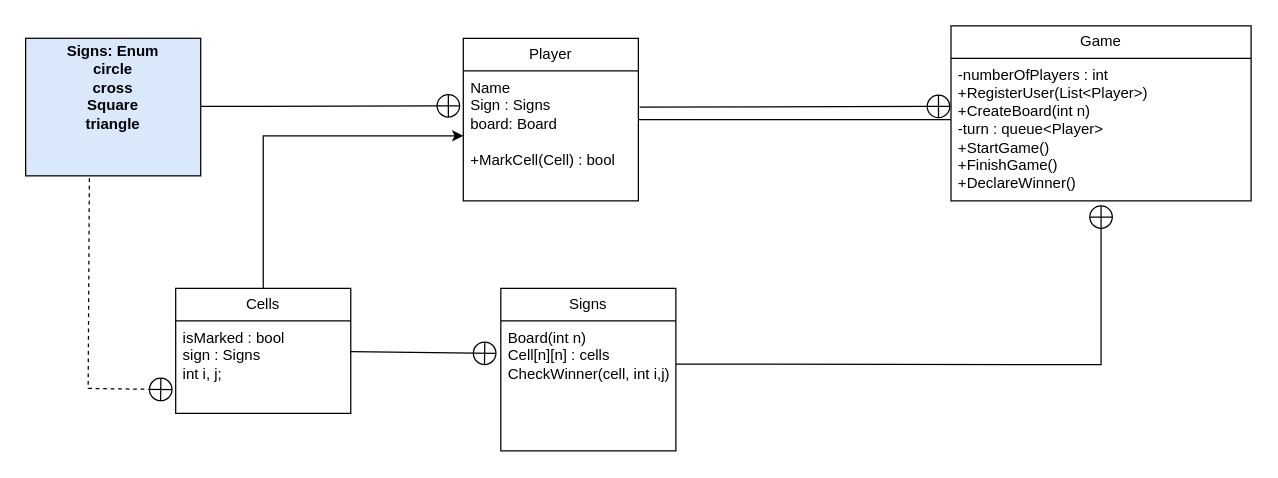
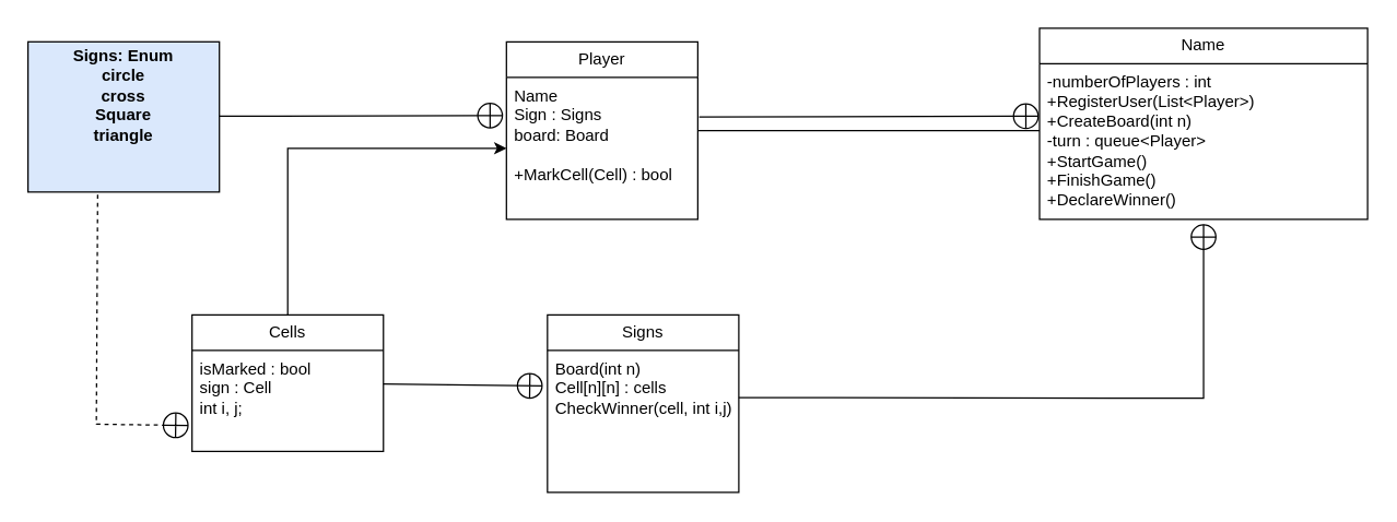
- <mxCell id="11" value="Game" style="swimlane;fontStyle=0;childLayout=stackLayout;horizontal=1;startSize=26;fillColor=none;horizontalStack=0;resizeParent=1;resizeParentMax=0;resizeLast=0;collapsible=1;marginBottom=0;whiteSpace=wrap;html=1;" vertex="1" parent="1"><mxGeometry x="760" y="20" width="240" height="140" as="geometry" /></mxCell>
+ <mxCell id="11" value="Name" style="swimlane;fontStyle=0;childLayout=stackLayout;horizontal=1;startSize=26;fillColor=none;horizontalStack=0;resizeParent=1;resizeParentMax=0;resizeLast=0;collapsible=1;marginBottom=0;whiteSpace=wrap;html=1;" vertex="1" parent="1"><mxGeometry x="760" y="20" width="240" height="140" as="geometry" /></mxCell>
- <mxCell id="10" value="isMarked : bool&lt;br&gt;sign : Signs&lt;div&gt;int i, j;&lt;/div&gt;" style="text;strokeColor=none;fillColor=none;align=left;verticalAlign=top;spacingLeft=4;spacingRight=4;overflow=hidden;rotatable=0;points=[[0,0.5],[1,0.5]];portConstraint=eastwest;whiteSpace=wrap;html=1;" vertex="1" parent="9"><mxGeometry y="26" width="140" height="74" as="geometry" /></mxCell>
+ <mxCell id="10" value="isMarked : bool&lt;br&gt;sign : Cell&lt;div&gt;int i, j;&lt;/div&gt;" style="text;strokeColor=none;fillColor=none;align=left;verticalAlign=top;spacingLeft=4;spacingRight=4;overflow=hidden;rotatable=0;points=[[0,0.5],[1,0.5]];portConstraint=eastwest;whiteSpace=wrap;html=1;" vertex="1" parent="9"><mxGeometry y="26" width="140" height="74" as="geometry" /></mxCell>
